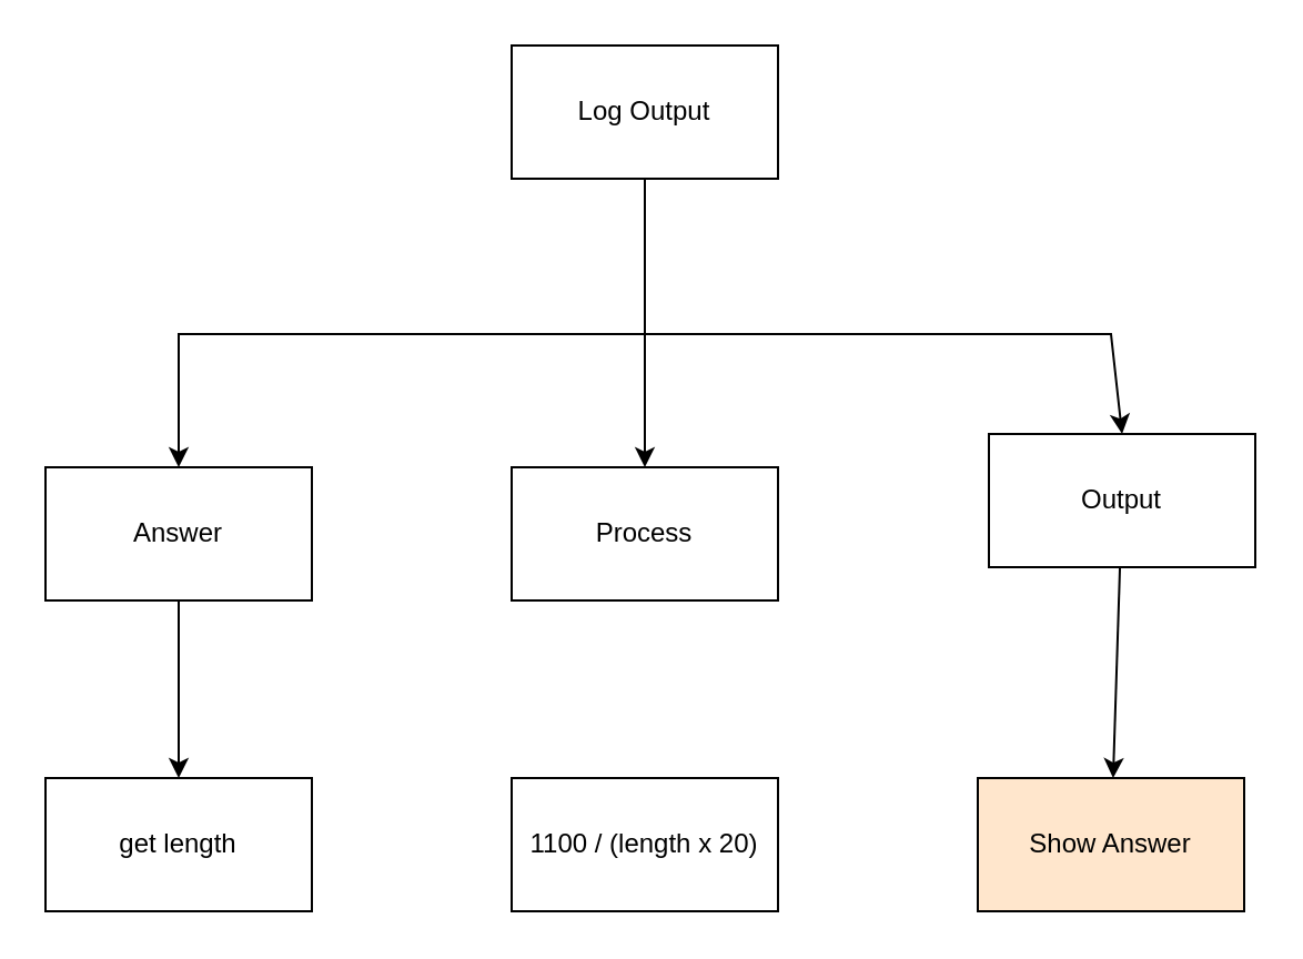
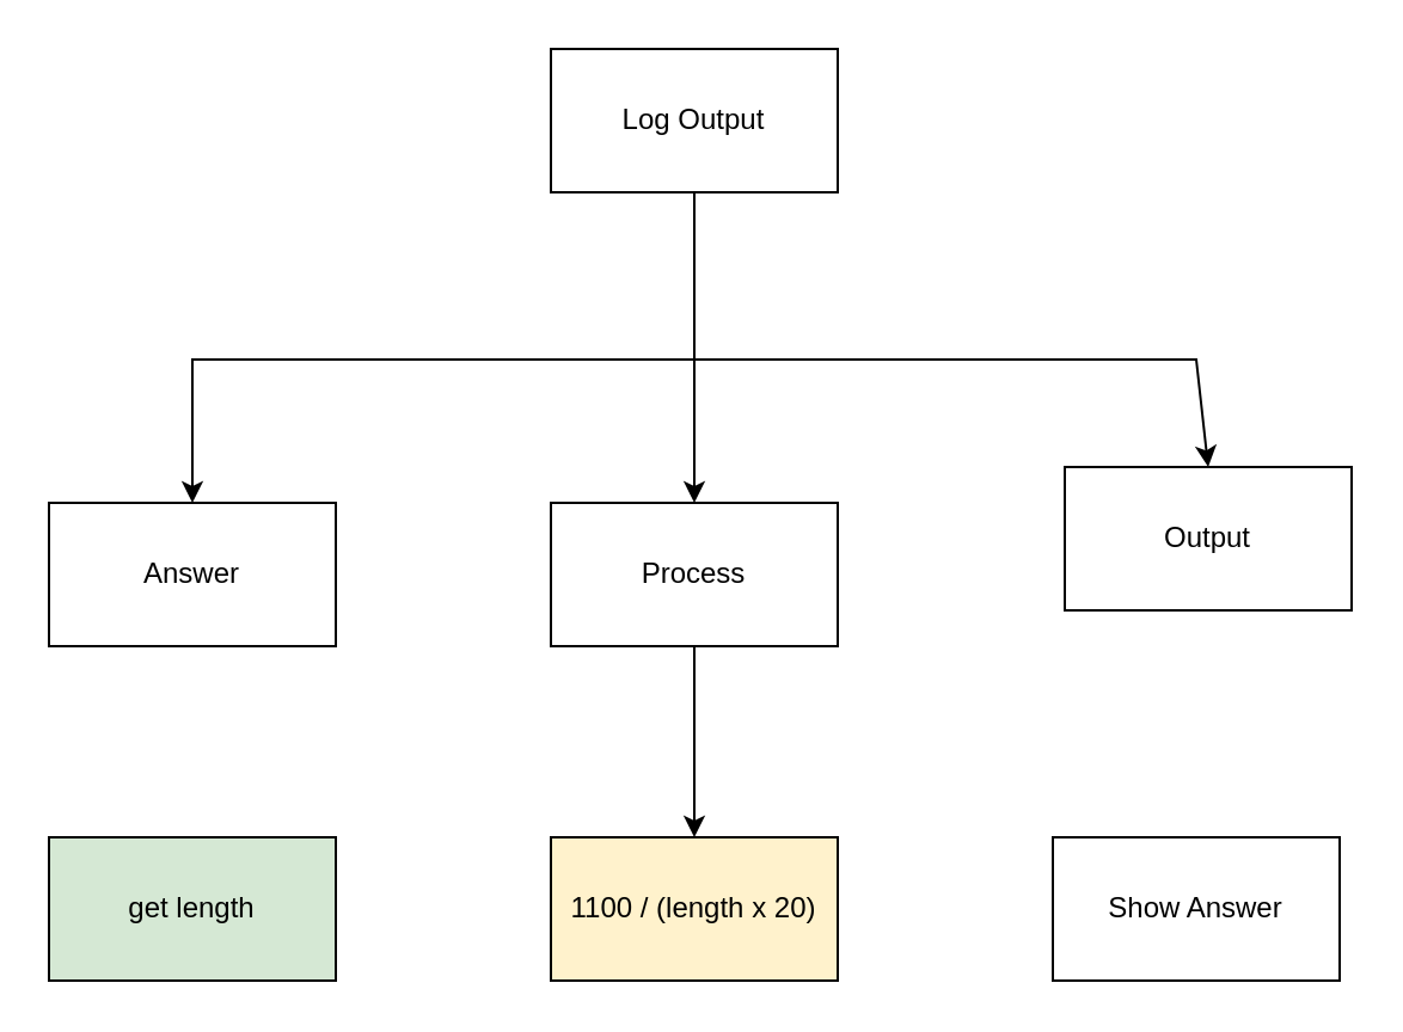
- <mxCell id="8" value="" style="edgeStyle=none;rounded=0;html=1;" parent="1" source="9" target="13" edge="1"><mxGeometry relative="1" as="geometry" /></mxCell>
- <mxCell id="6" value="" style="edgeStyle=none;rounded=0;html=1;" parent="1" source="7" target="12" edge="1"><mxGeometry relative="1" as="geometry" /></mxCell>
+ <mxCell id="4" value="" style="edgeStyle=none;html=1;" edge="1" parent="1" source="5" target="14"><mxGeometry relative="1" as="geometry" /></mxCell>
- <mxCell id="12" value="get length" style="rounded=0;whiteSpace=wrap;html=1;" parent="1" vertex="1"><mxGeometry x="20" y="350" width="120" height="60" as="geometry" /></mxCell>
+ <mxCell id="12" value="get length" style="rounded=0;whiteSpace=wrap;html=1;fillColor=#d5e8d4;" parent="1" vertex="1"><mxGeometry x="20" y="350" width="120" height="60" as="geometry" /></mxCell>
- <mxCell id="14" value="1100 / (length x 20)" style="rounded=0;whiteSpace=wrap;html=1;" vertex="1" parent="1"><mxGeometry x="230" y="350" width="120" height="60" as="geometry" /></mxCell>
+ <mxCell id="14" value="1100 / (length x 20)" style="rounded=0;whiteSpace=wrap;html=1;fillColor=#fff2cc;" vertex="1" parent="1"><mxGeometry x="230" y="350" width="120" height="60" as="geometry" /></mxCell>
- <mxCell id="13" value="Show Answer" style="rounded=0;whiteSpace=wrap;html=1;fillColor=#ffe6cc;" parent="1" vertex="1"><mxGeometry x="440" y="350" width="120" height="60" as="geometry" /></mxCell>
+ <mxCell id="13" value="Show Answer" style="rounded=0;whiteSpace=wrap;html=1;" parent="1" vertex="1"><mxGeometry x="440" y="350" width="120" height="60" as="geometry" /></mxCell>
